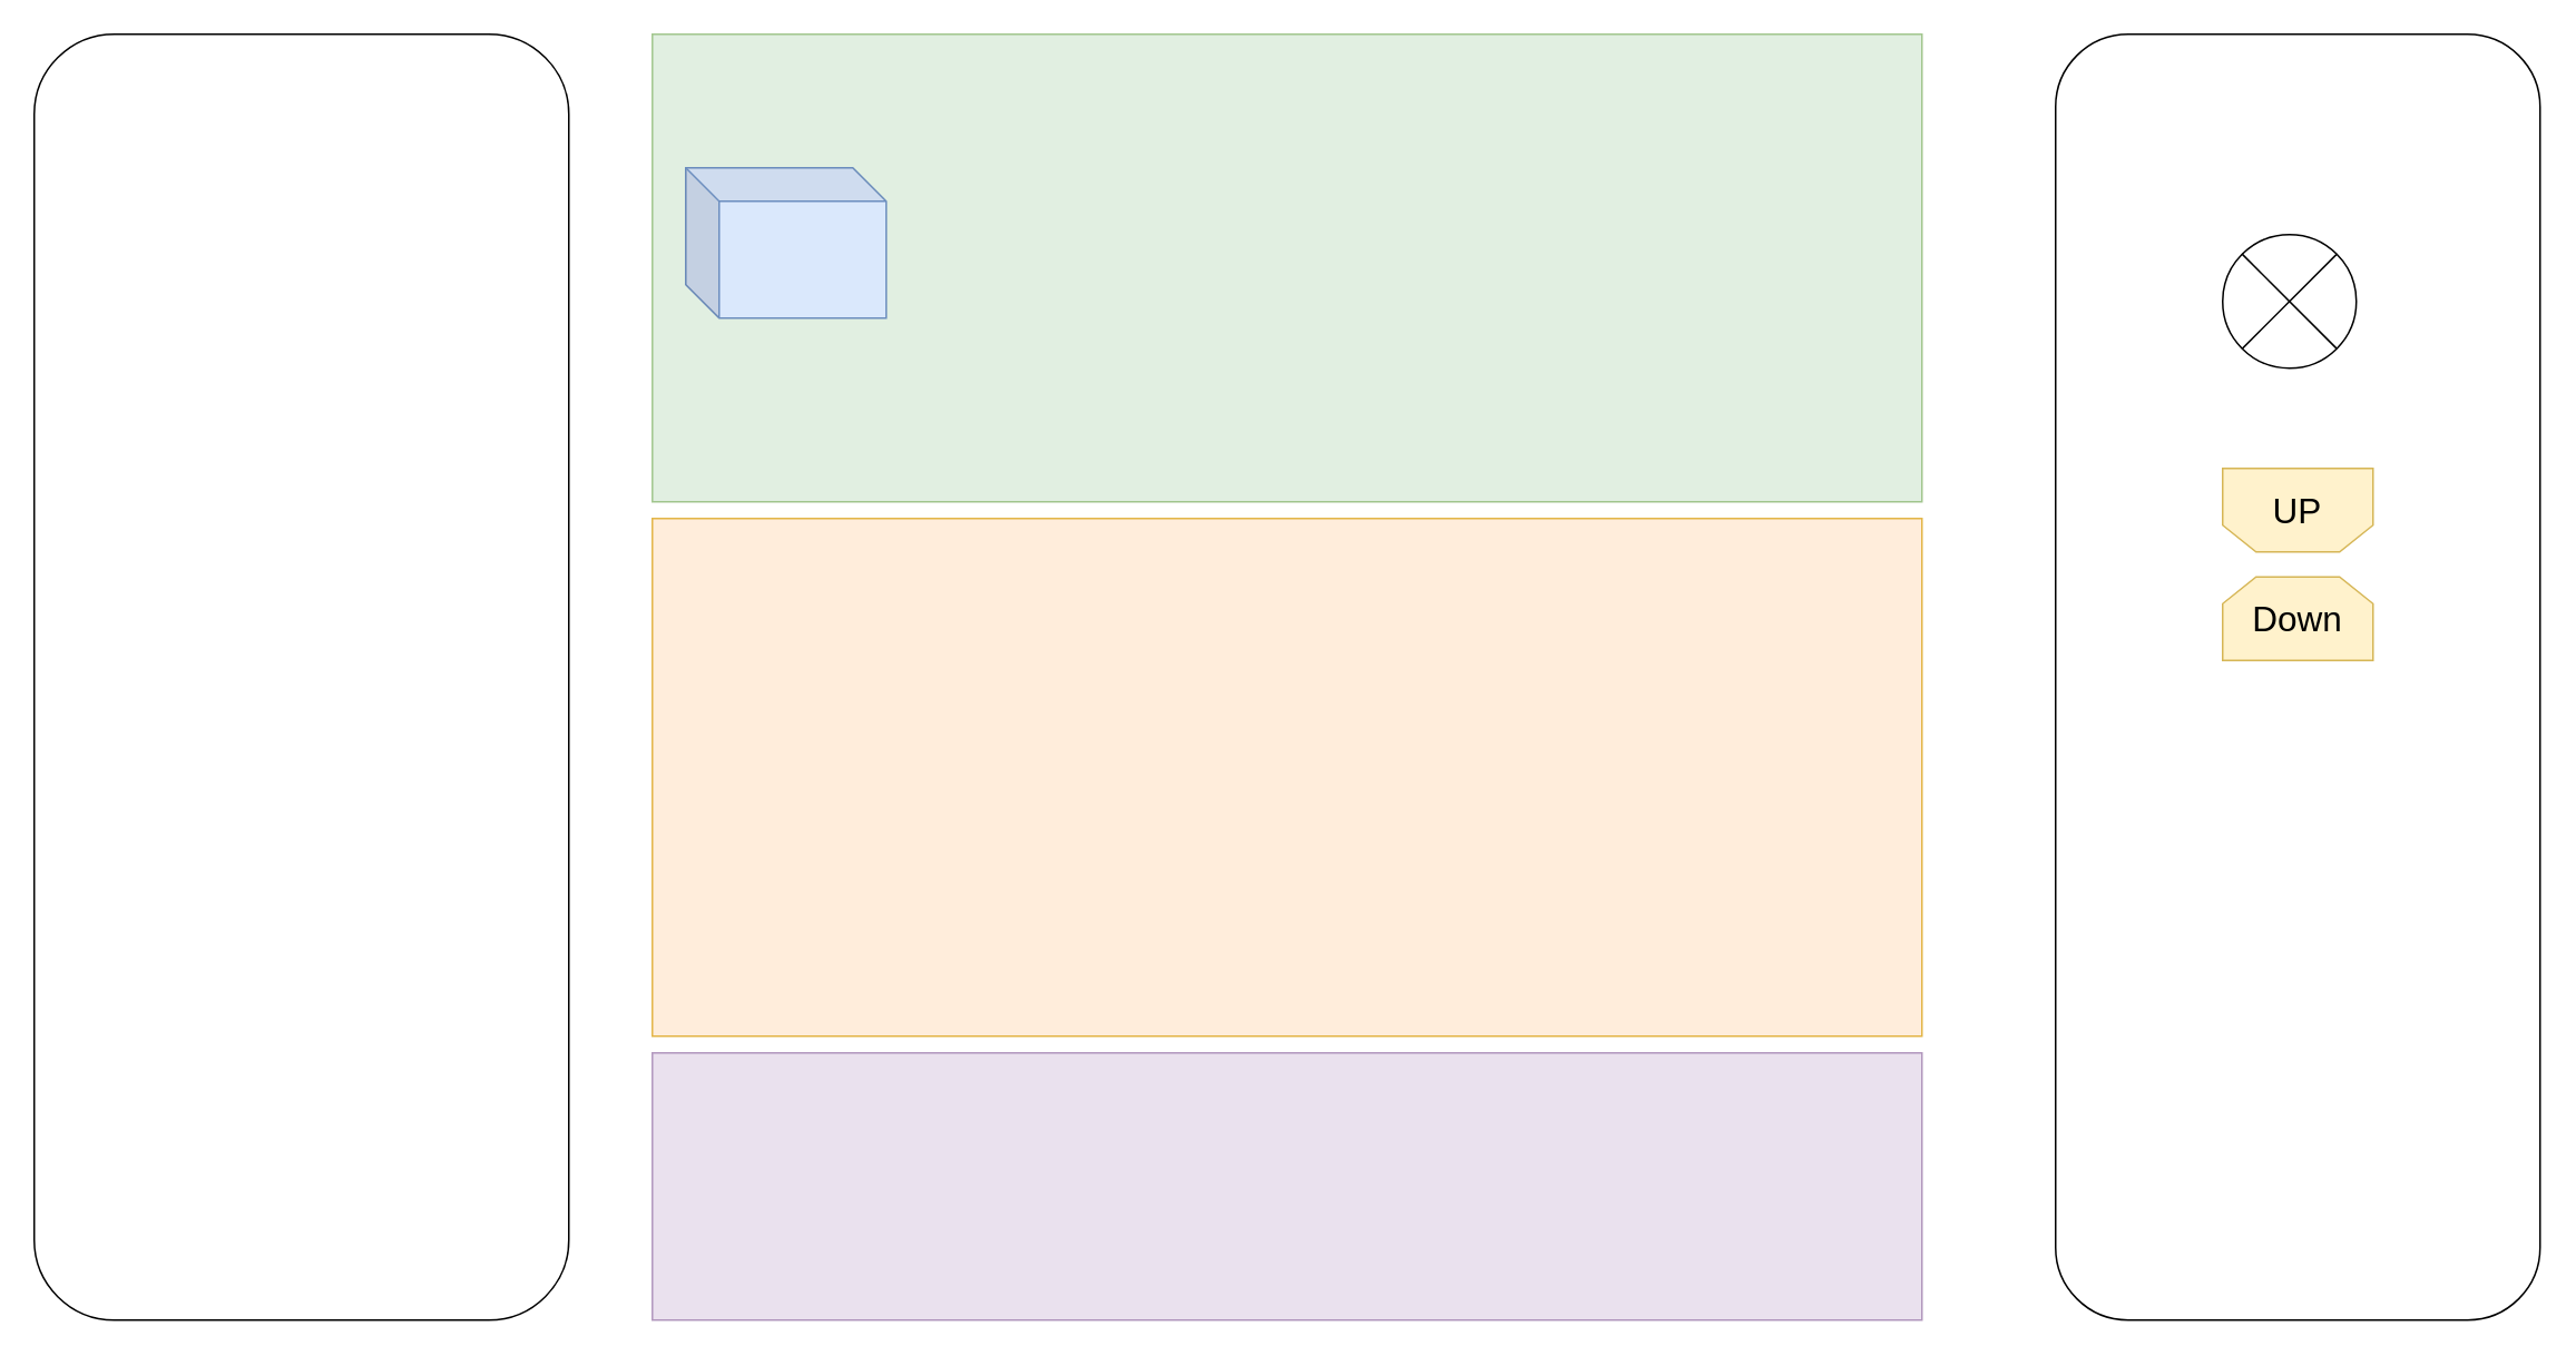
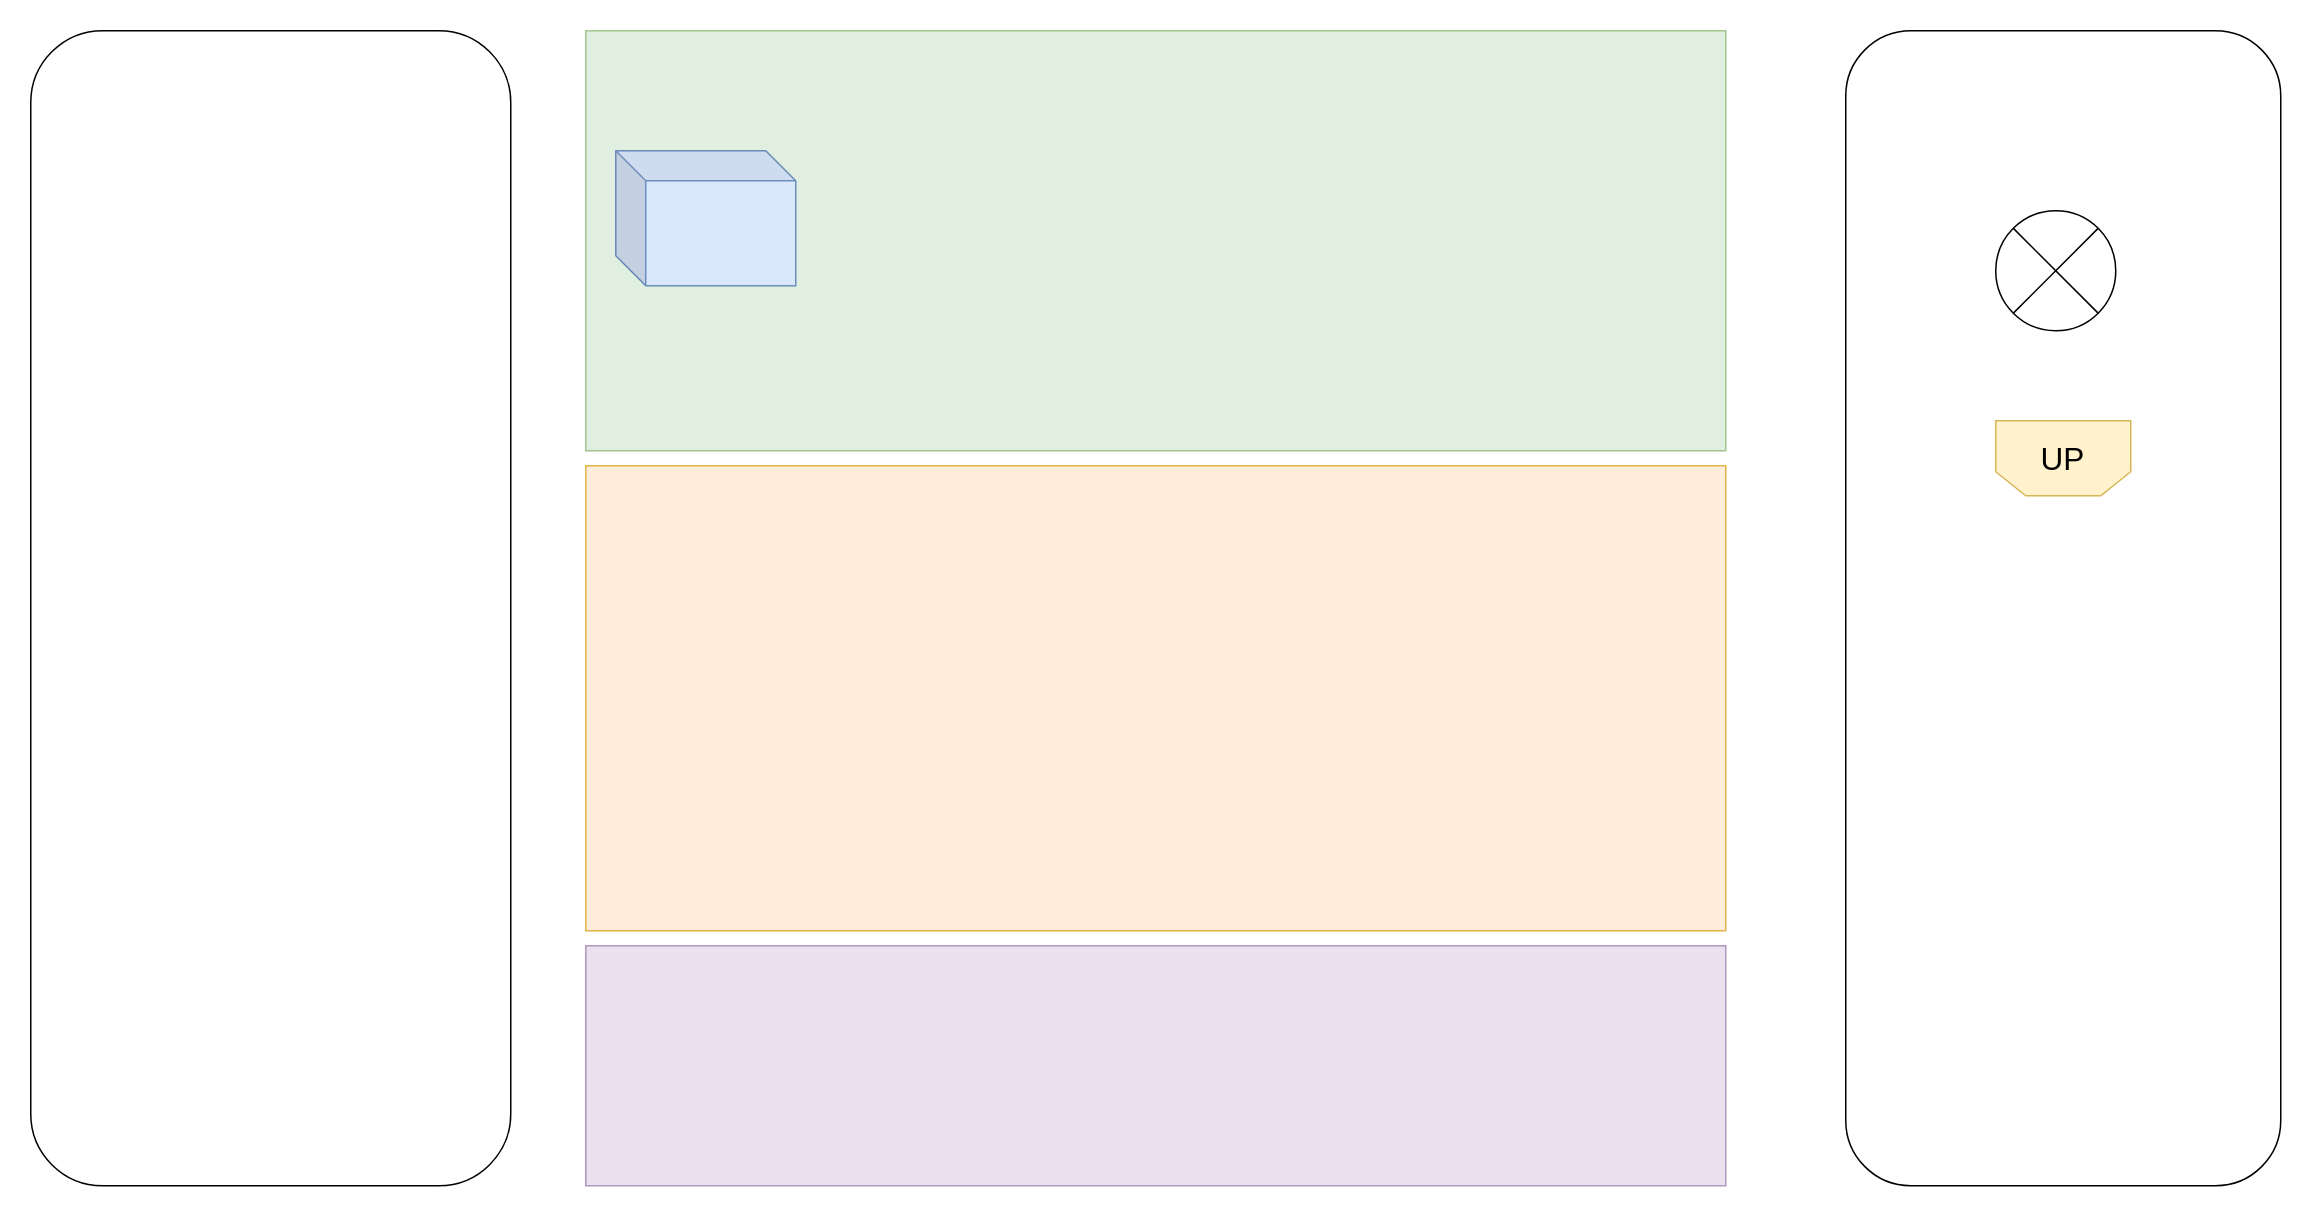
- <mxCell id="10" value="Down" style="shape=loopLimit;whiteSpace=wrap;html=1;fontSize=21;fillColor=#fff2cc;strokeColor=#d6b656;" vertex="1" parent="9"><mxGeometry y="65" width="90" height="50" as="geometry" /></mxCell>
